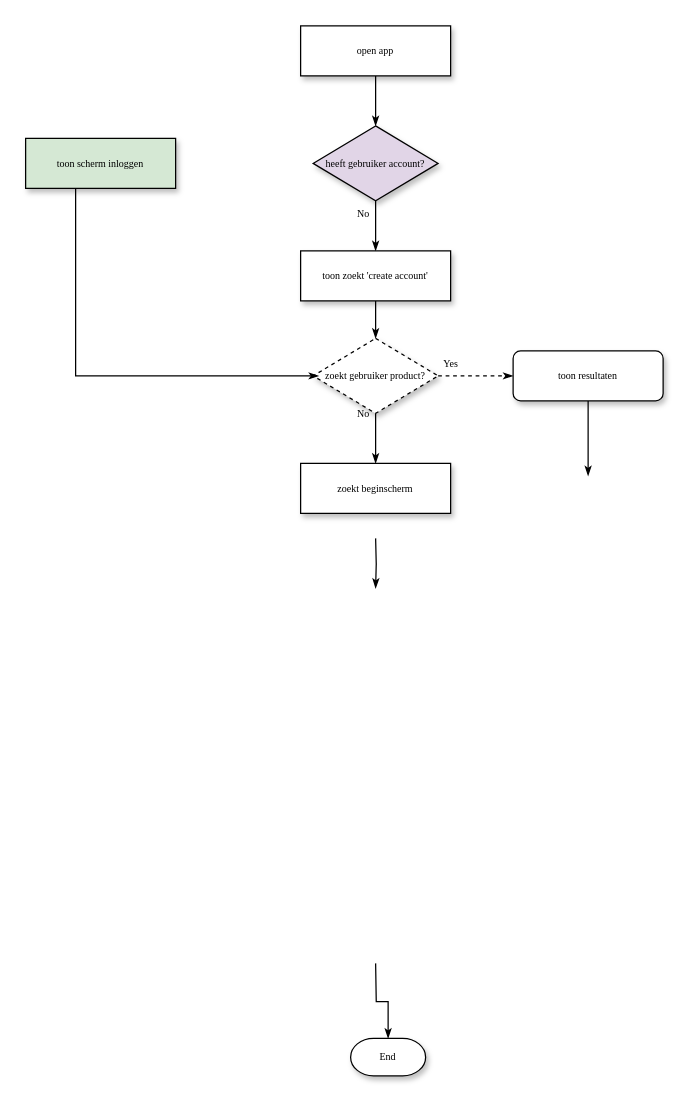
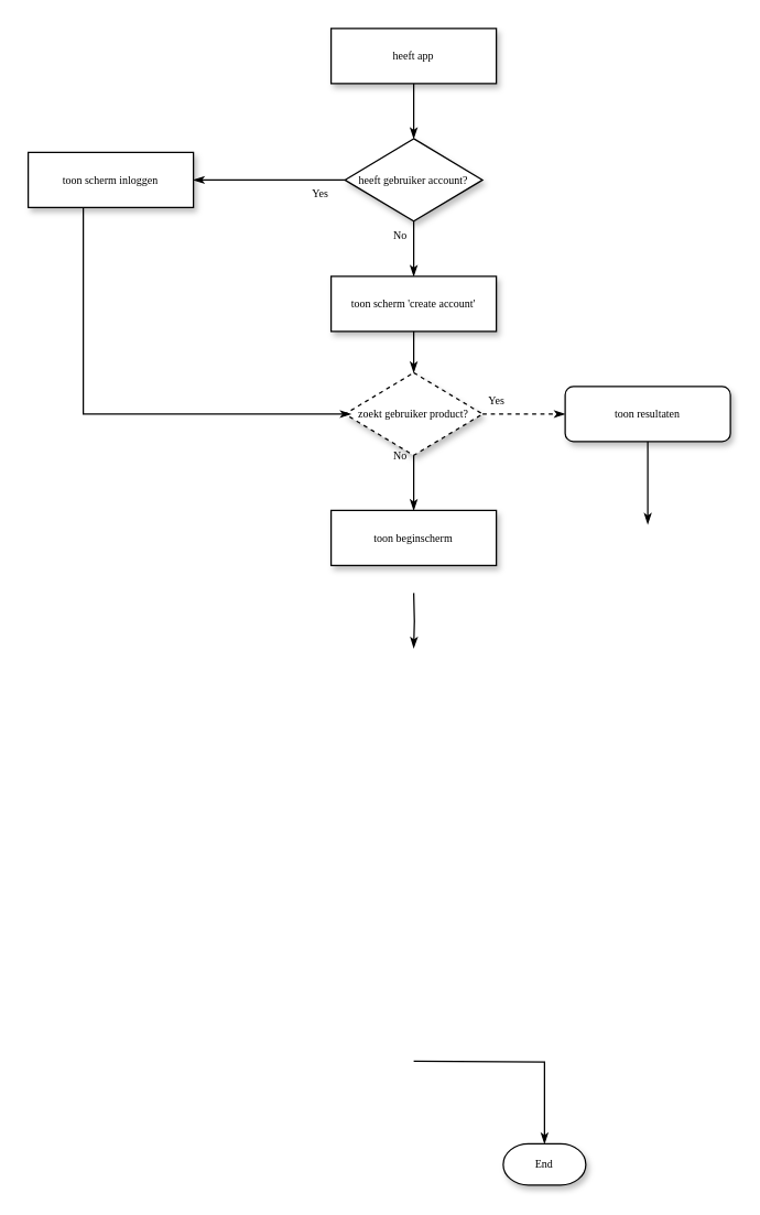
- <mxCell id="4" value="open app" style="whiteSpace=wrap;html=1;rounded=0;shadow=1;labelBackgroundColor=none;strokeWidth=1;fontFamily=Verdana;fontSize=8;align=center;" parent="1" vertex="1"><mxGeometry x="240" y="20" width="120" height="40" as="geometry" /></mxCell>
+ <mxCell id="4" value="heeft app" style="whiteSpace=wrap;html=1;rounded=0;shadow=1;labelBackgroundColor=none;strokeWidth=1;fontFamily=Verdana;fontSize=8;align=center;" parent="1" vertex="1"><mxGeometry x="240" y="20" width="120" height="40" as="geometry" /></mxCell>
- <mxCell id="16" value="toon scherm inloggen" style="whiteSpace=wrap;html=1;rounded=0;shadow=1;labelBackgroundColor=none;strokeWidth=1;fontFamily=Verdana;fontSize=8;align=center;fillColor=#d5e8d4;" vertex="1" parent="1"><mxGeometry x="20" y="110" width="120" height="40" as="geometry" /></mxCell>
+ <mxCell id="16" value="toon scherm inloggen" style="whiteSpace=wrap;html=1;rounded=0;shadow=1;labelBackgroundColor=none;strokeWidth=1;fontFamily=Verdana;fontSize=8;align=center;" vertex="1" parent="1"><mxGeometry x="20" y="110" width="120" height="40" as="geometry" /></mxCell>
+ <mxCell id="17" value="Yes" style="edgeStyle=orthogonalEdgeStyle;rounded=0;html=1;labelBackgroundColor=none;startSize=5;endArrow=classicThin;endFill=1;endSize=5;jettySize=auto;orthogonalLoop=1;strokeWidth=1;fontFamily=Verdana;fontSize=8;exitX=0;exitY=0.5;exitDx=0;exitDy=0;entryX=1;entryY=0.5;entryDx=0;entryDy=0;" edge="1" parent="1" source="3" target="16"><mxGeometry x="-0.667" y="10" relative="1" as="geometry"><mxPoint as="offset" /><mxPoint x="360" y="310" as="sourcePoint" /><mxPoint x="420" y="310" as="targetPoint" /></mxGeometry></mxCell>
- <mxCell id="3" value="heeft gebruiker account?" style="rhombus;whiteSpace=wrap;html=1;rounded=0;shadow=1;labelBackgroundColor=none;strokeWidth=1;fontFamily=Verdana;fontSize=8;align=center;fillColor=#e1d5e7;" parent="1" vertex="1"><mxGeometry x="250" y="100" width="100" height="60" as="geometry" /></mxCell>
+ <mxCell id="3" value="heeft gebruiker account?" style="rhombus;whiteSpace=wrap;html=1;rounded=0;shadow=1;labelBackgroundColor=none;strokeWidth=1;fontFamily=Verdana;fontSize=8;align=center;" parent="1" vertex="1"><mxGeometry x="250" y="100" width="100" height="60" as="geometry" /></mxCell>
- <mxCell id="6" value="toon zoekt 'create account'" style="whiteSpace=wrap;html=1;rounded=0;shadow=1;labelBackgroundColor=none;strokeWidth=1;fontFamily=Verdana;fontSize=8;align=center;" parent="1" vertex="1"><mxGeometry x="240" y="200" width="120" height="40" as="geometry" /></mxCell>
+ <mxCell id="6" value="toon scherm 'create account'" style="whiteSpace=wrap;html=1;rounded=0;shadow=1;labelBackgroundColor=none;strokeWidth=1;fontFamily=Verdana;fontSize=8;align=center;" parent="1" vertex="1"><mxGeometry x="240" y="200" width="120" height="40" as="geometry" /></mxCell>
- <mxCell id="19" value="zoekt beginscherm" style="whiteSpace=wrap;html=1;rounded=0;shadow=1;labelBackgroundColor=none;strokeWidth=1;fontFamily=Verdana;fontSize=8;align=center;" vertex="1" parent="1"><mxGeometry x="240" y="370" width="120" height="40" as="geometry" /></mxCell>
+ <mxCell id="19" value="toon beginscherm" style="whiteSpace=wrap;html=1;rounded=0;shadow=1;labelBackgroundColor=none;strokeWidth=1;fontFamily=Verdana;fontSize=8;align=center;" vertex="1" parent="1"><mxGeometry x="240" y="370" width="120" height="40" as="geometry" /></mxCell>
- <mxCell id="14" value="End" style="strokeWidth=1;html=1;shape=mxgraph.flowchart.terminator;whiteSpace=wrap;rounded=0;shadow=1;labelBackgroundColor=none;fontFamily=Verdana;fontSize=8;align=center;" vertex="1" parent="1"><mxGeometry x="280" y="830" width="60" height="30" as="geometry" /></mxCell>
+ <mxCell id="14" value="End" style="strokeWidth=1;html=1;shape=mxgraph.flowchart.terminator;whiteSpace=wrap;rounded=0;shadow=1;labelBackgroundColor=none;fontFamily=Verdana;fontSize=8;align=center;" vertex="1" parent="1"><mxGeometry x="365" y="830" width="60" height="30" as="geometry" /></mxCell>
